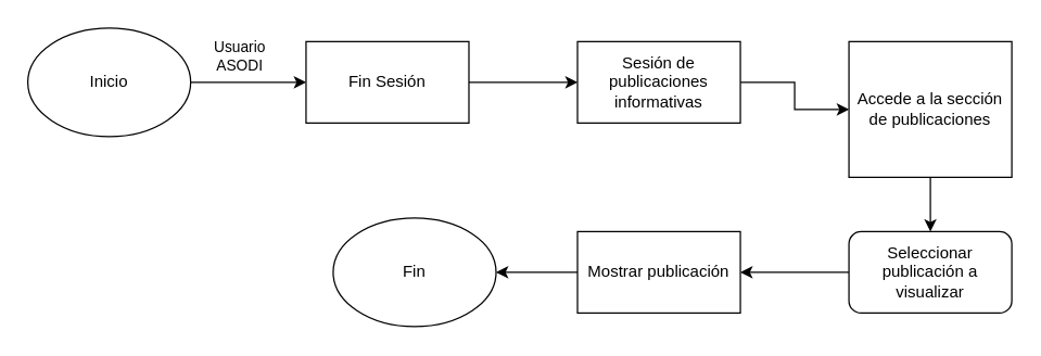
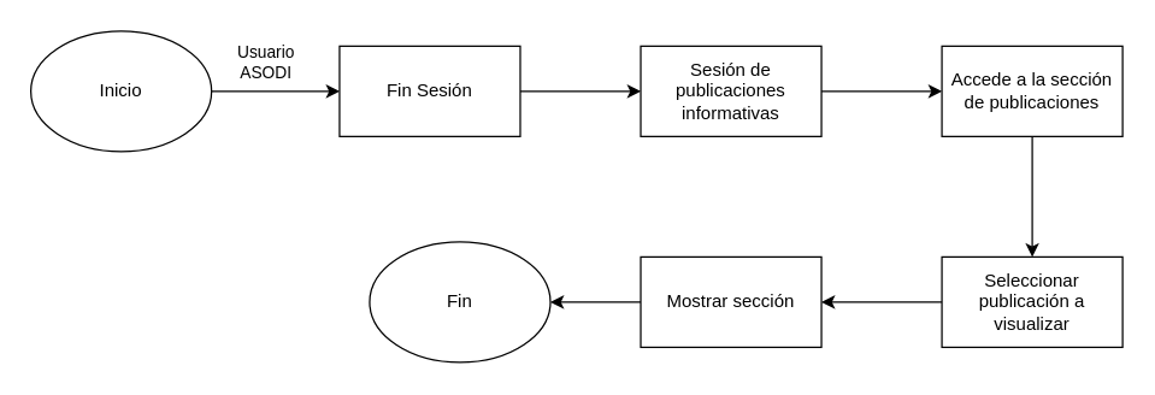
- <mxCell id="10" value="Accede a la sección&lt;br&gt;de publicaciones" style="whiteSpace=wrap;html=1;" vertex="1" parent="1"><mxGeometry x="625" y="30" width="120" height="100" as="geometry" /></mxCell>
+ <mxCell id="10" value="Accede a la sección&lt;br&gt;de publicaciones" style="whiteSpace=wrap;html=1;" vertex="1" parent="1"><mxGeometry x="625" y="30" width="120" height="60" as="geometry" /></mxCell>
- <mxCell id="14" value="Mostrar publicación" style="whiteSpace=wrap;html=1;" vertex="1" parent="1"><mxGeometry x="425" y="170" width="120" height="60" as="geometry" /></mxCell>
+ <mxCell id="14" value="Mostrar sección" style="whiteSpace=wrap;html=1;" vertex="1" parent="1"><mxGeometry x="425" y="170" width="120" height="60" as="geometry" /></mxCell>
- <mxCell id="12" value="Seleccionar publicación a visualizar" style="whiteSpace=wrap;html=1;rounded=1;" vertex="1" parent="1"><mxGeometry x="625" y="170" width="120" height="60" as="geometry" /></mxCell>
+ <mxCell id="12" value="Seleccionar publicación a visualizar" style="whiteSpace=wrap;html=1;" vertex="1" parent="1"><mxGeometry x="625" y="170" width="120" height="60" as="geometry" /></mxCell>
